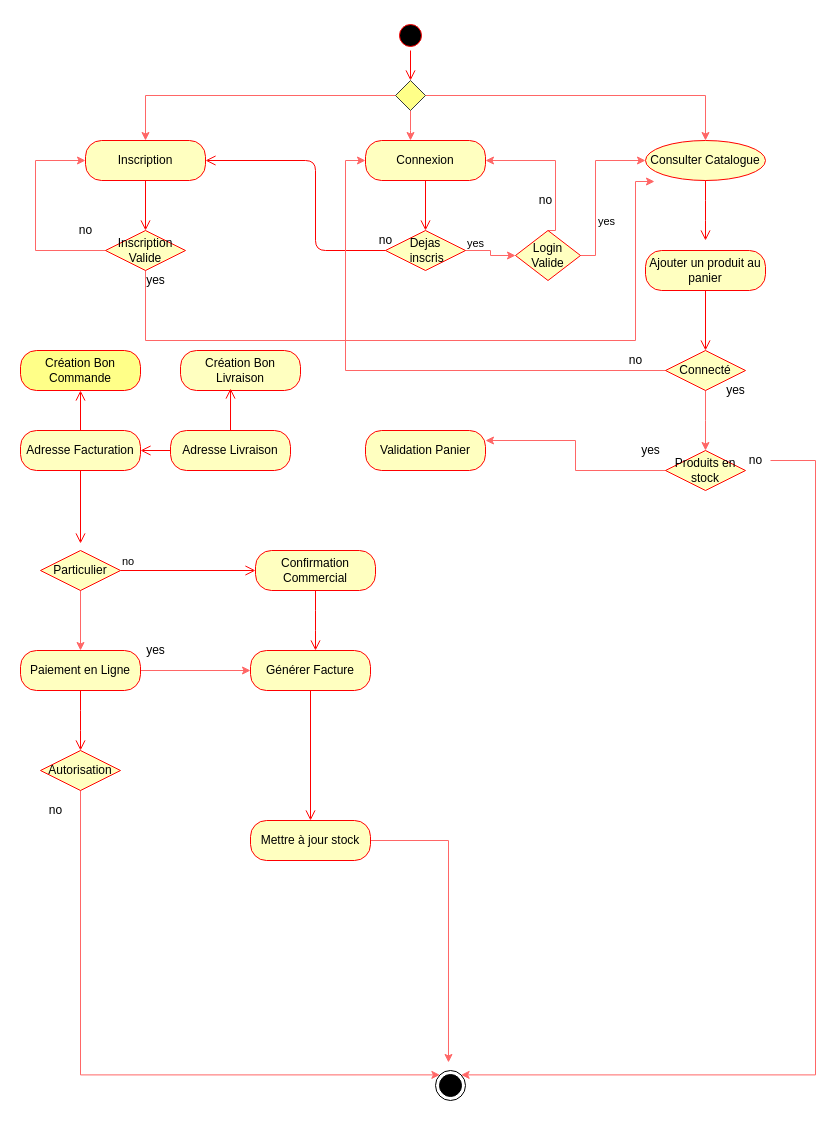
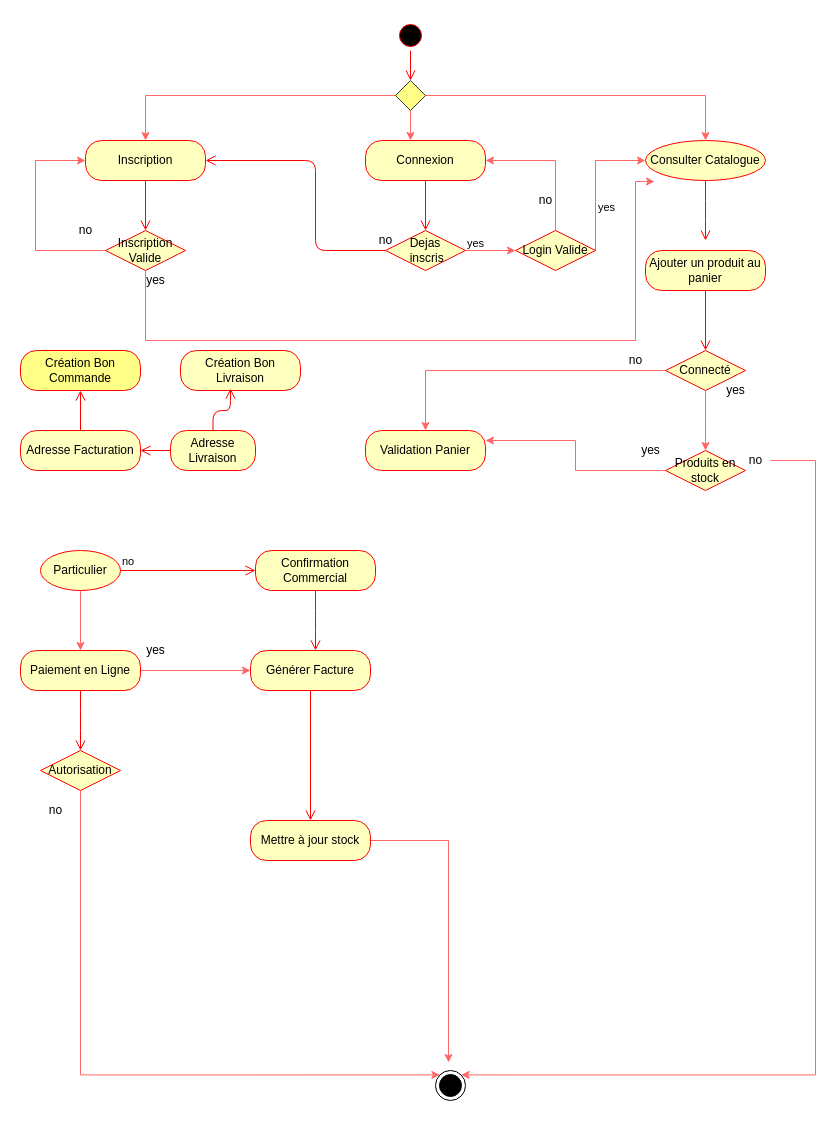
- <mxCell id="22" value="Login Valide" style="rhombus;whiteSpace=wrap;html=1;fillColor=#ffffc0;strokeColor=#ff0000;" vertex="1" parent="1"><mxGeometry x="515" y="230" width="65" height="50" as="geometry" /></mxCell>
+ <mxCell id="22" value="Login Valide" style="rhombus;whiteSpace=wrap;html=1;fillColor=#ffffc0;strokeColor=#ff0000;" vertex="1" parent="1"><mxGeometry x="515" y="230" width="80" height="40" as="geometry" /></mxCell>
- <mxCell id="31" style="edgeStyle=orthogonalEdgeStyle;rounded=0;orthogonalLoop=1;jettySize=auto;html=1;entryX=0;entryY=0.5;entryDx=0;entryDy=0;strokeColor=#FF6666;" edge="1" parent="1" source="33" target="8"><mxGeometry relative="1" as="geometry" /></mxCell>
+ <mxCell id="31" style="edgeStyle=orthogonalEdgeStyle;rounded=0;orthogonalLoop=1;jettySize=auto;html=1;strokeColor=#FF6666;" edge="1" parent="1" source="33" target="42"><mxGeometry relative="1" as="geometry" /></mxCell>
- <mxCell id="43" value="Adresse Livraison" style="rounded=1;whiteSpace=wrap;html=1;arcSize=40;fontColor=#000000;fillColor=#ffffc0;strokeColor=#ff0000;" vertex="1" parent="1"><mxGeometry x="170" y="430" width="120" height="40" as="geometry" /></mxCell>
+ <mxCell id="43" value="Adresse Livraison" style="rounded=1;whiteSpace=wrap;html=1;arcSize=40;fontColor=#000000;fillColor=#ffffc0;strokeColor=#ff0000;" vertex="1" parent="1"><mxGeometry x="170" y="430" width="85" height="40" as="geometry" /></mxCell>
- <mxCell id="46" value="" style="edgeStyle=orthogonalEdgeStyle;html=1;verticalAlign=bottom;endArrow=open;endSize=8;strokeColor=#ff0000;entryX=0.5;entryY=-0.175;entryDx=0;entryDy=0;entryPerimeter=0;" edge="1" source="45" parent="1" target="48"><mxGeometry relative="1" as="geometry"><mxPoint x="80" y="530" as="targetPoint" /></mxGeometry></mxCell>
- <mxCell id="48" value="Particulier" style="rhombus;whiteSpace=wrap;html=1;fillColor=#ffffc0;strokeColor=#ff0000;" vertex="1" parent="1"><mxGeometry x="40" y="550" width="80" height="40" as="geometry" /></mxCell>
+ <mxCell id="48" value="Particulier" style="ellipse;whiteSpace=wrap;html=1;fillColor=#ffffc0;strokeColor=#ff0000;" vertex="1" parent="1"><mxGeometry x="40" y="550" width="80" height="40" as="geometry" /></mxCell>
